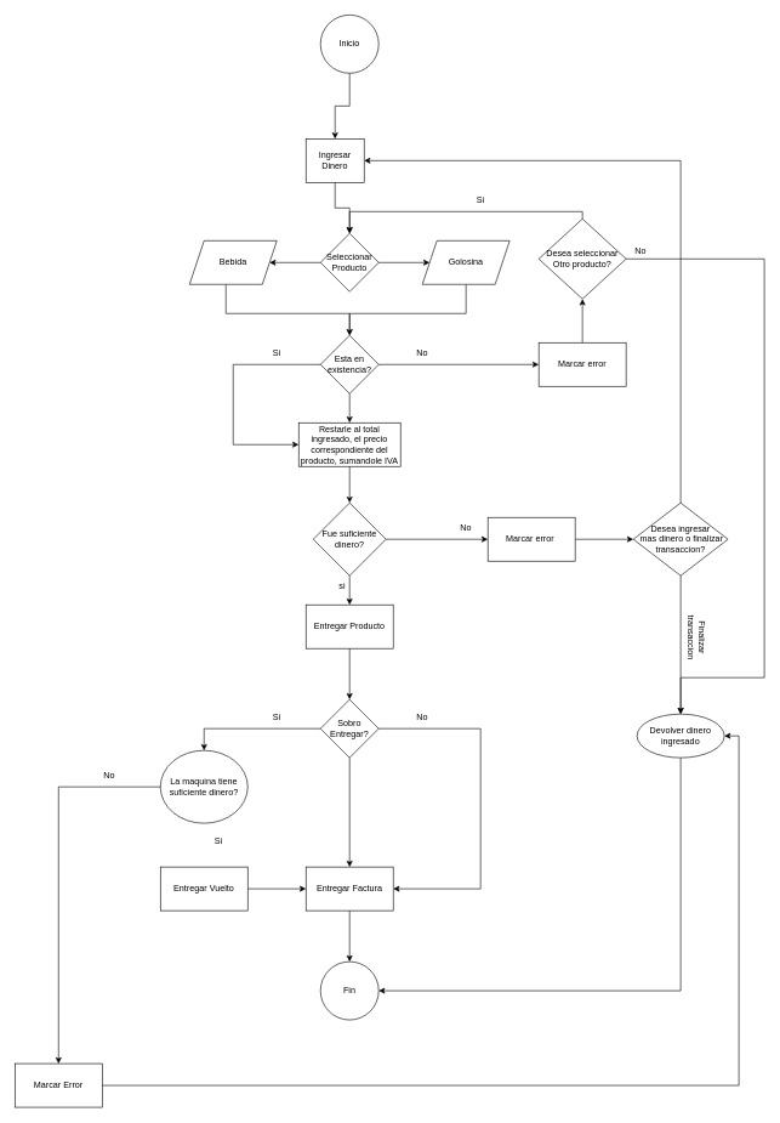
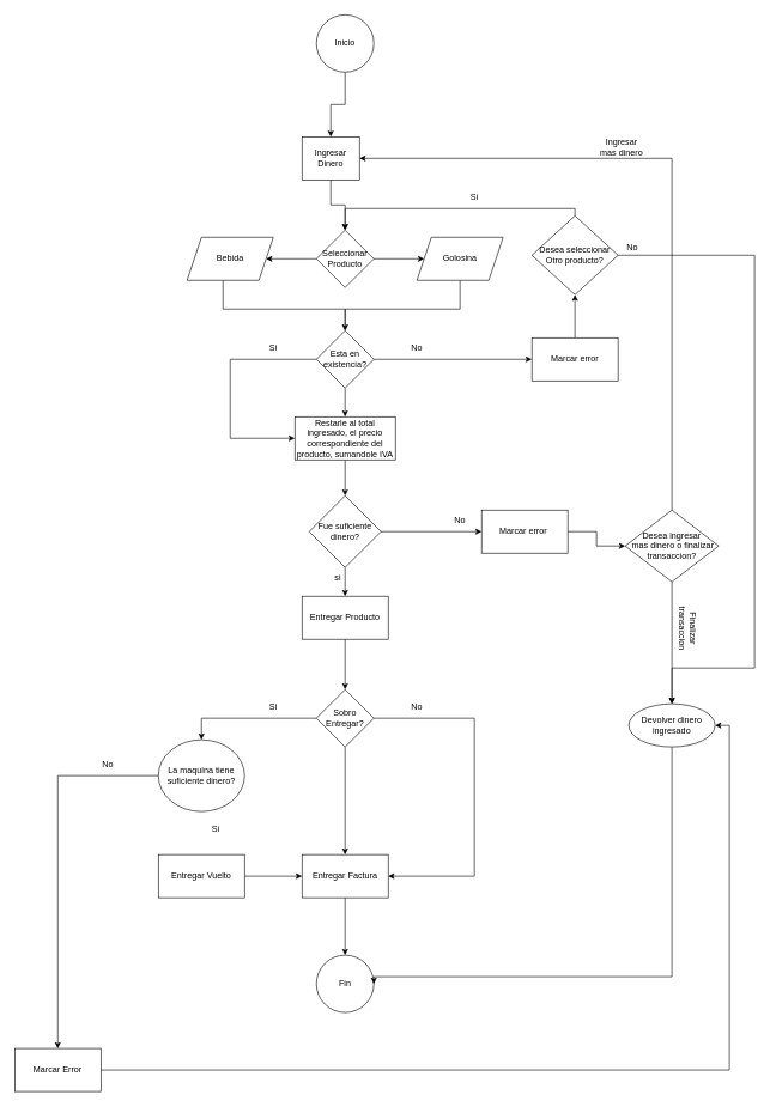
+ <mxCell id="47" value="Ingresar mas dinero" style="text;html=1;strokeColor=none;fillColor=none;align=center;verticalAlign=middle;whiteSpace=wrap;rounded=0;" vertex="1" parent="1"><mxGeometry x="830" y="190" width="70" height="30" as="geometry" /></mxCell>
- <mxCell id="43" value="Desea ingresar&lt;br&gt;&amp;nbsp;mas dinero o finalizar transaccion?" style="rhombus;whiteSpace=wrap;html=1;rounded=0;" vertex="1" parent="1"><mxGeometry x="870" y="690" width="130" height="100" as="geometry" /></mxCell>
+ <mxCell id="43" value="Desea ingresar&lt;br&gt;&amp;nbsp;mas dinero o finalizar transaccion?" style="rhombus;whiteSpace=wrap;html=1;rounded=0;" vertex="1" parent="1"><mxGeometry x="870" y="710" width="130" height="100" as="geometry" /></mxCell>
- <mxCell id="22" value="Fin" style="ellipse;whiteSpace=wrap;html=1;rounded=0;" vertex="1" parent="1"><mxGeometry x="440" y="1320" width="80" height="80" as="geometry" /></mxCell>
+ <mxCell id="22" value="Fin" style="ellipse;whiteSpace=wrap;html=1;rounded=0;" vertex="1" parent="1"><mxGeometry x="440" y="1330" width="80" height="80" as="geometry" /></mxCell>
